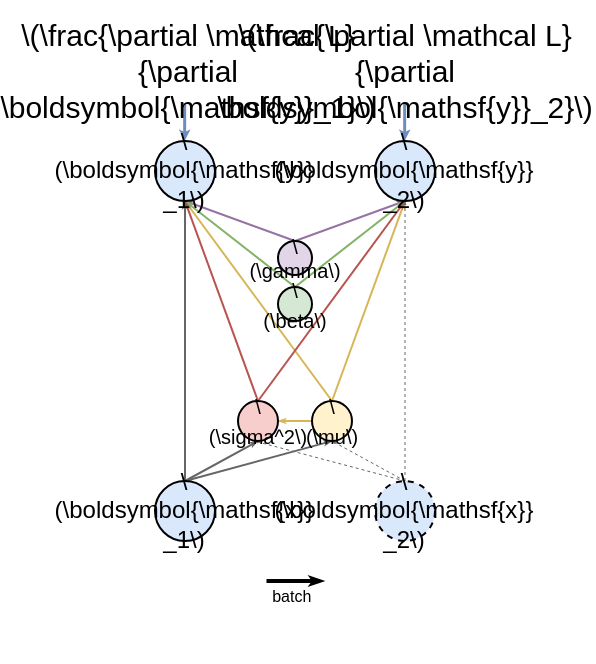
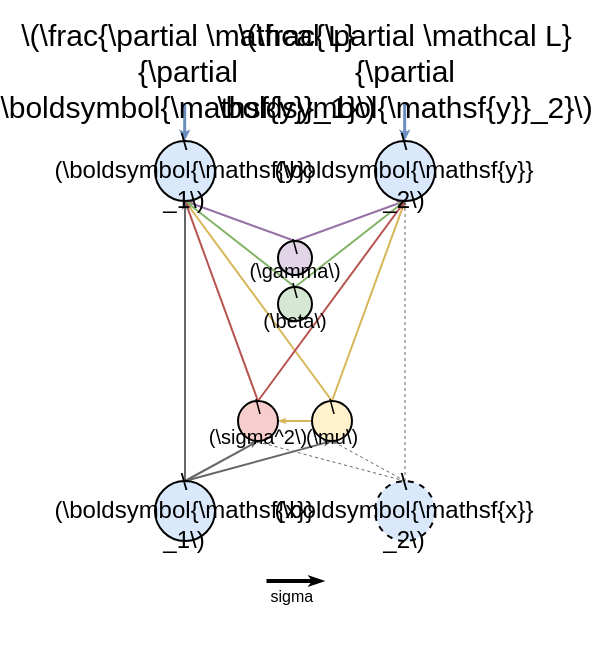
- <mxCell id="30" value="&lt;font style=&quot;font-size: 8px;&quot;&gt;batch&amp;nbsp;&lt;/font&gt;" style="text;html=1;strokeColor=none;fillColor=none;align=center;verticalAlign=middle;whiteSpace=wrap;rounded=0;dashed=1;fontSize=15;" vertex="1" parent="1"><mxGeometry x="50" y="280" width="80" height="30" as="geometry" /></mxCell>
+ <mxCell id="30" value="&lt;font style=&quot;font-size: 8px;&quot;&gt;sigma&amp;nbsp;&lt;/font&gt;" style="text;html=1;strokeColor=none;fillColor=none;align=center;verticalAlign=middle;whiteSpace=wrap;rounded=0;dashed=1;fontSize=15;" vertex="1" parent="1"><mxGeometry x="50" y="280" width="80" height="30" as="geometry" /></mxCell>
